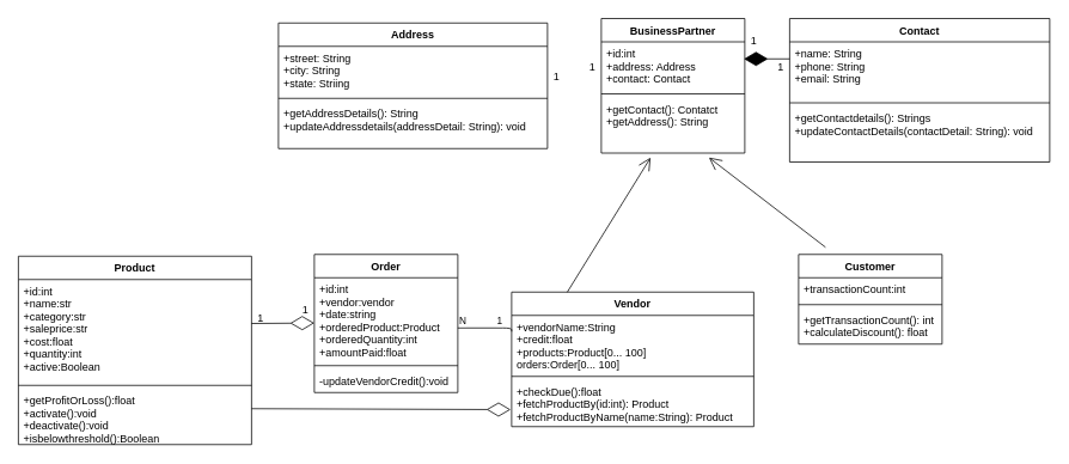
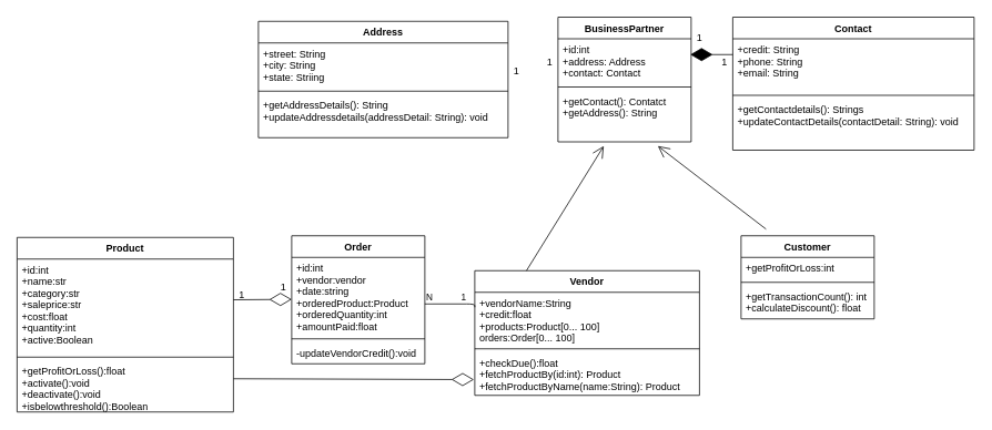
- <mxCell id="27" value="+name: String&#10;+phone: String&#10;+email: String" style="text;strokeColor=none;fillColor=none;align=left;verticalAlign=top;spacingLeft=4;spacingRight=4;overflow=hidden;rotatable=0;points=[[0,0.5],[1,0.5]];portConstraint=eastwest;" vertex="1" parent="26"><mxGeometry y="26" width="290" height="64" as="geometry" /></mxCell>
+ <mxCell id="27" value="+credit: String&#10;+phone: String&#10;+email: String" style="text;strokeColor=none;fillColor=none;align=left;verticalAlign=top;spacingLeft=4;spacingRight=4;overflow=hidden;rotatable=0;points=[[0,0.5],[1,0.5]];portConstraint=eastwest;" vertex="1" parent="26"><mxGeometry y="26" width="290" height="64" as="geometry" /></mxCell>
- <mxCell id="15" value="+transactionCount:int" style="text;strokeColor=none;fillColor=none;align=left;verticalAlign=top;spacingLeft=4;spacingRight=4;overflow=hidden;rotatable=0;points=[[0,0.5],[1,0.5]];portConstraint=eastwest;" vertex="1" parent="14"><mxGeometry y="26" width="160" height="26" as="geometry" /></mxCell>
+ <mxCell id="15" value="+getProfitOrLoss:int" style="text;strokeColor=none;fillColor=none;align=left;verticalAlign=top;spacingLeft=4;spacingRight=4;overflow=hidden;rotatable=0;points=[[0,0.5],[1,0.5]];portConstraint=eastwest;" vertex="1" parent="14"><mxGeometry y="26" width="160" height="26" as="geometry" /></mxCell>
